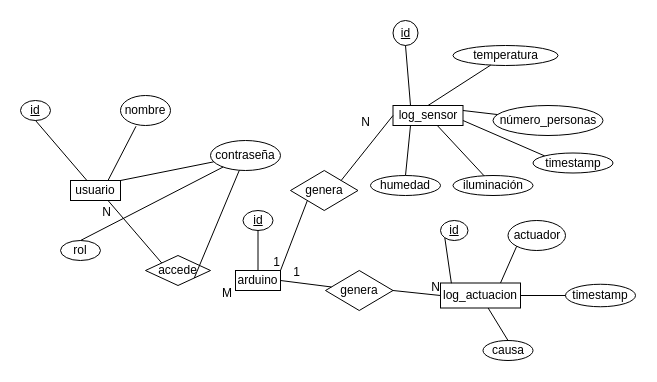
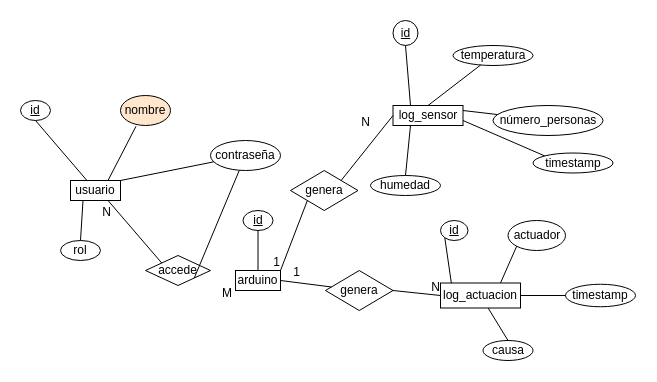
- <mxCell id="15" value="temperatura" style="ellipse;whiteSpace=wrap;html=1;align=center;" parent="1" vertex="1"><mxGeometry x="452.5" y="45" width="105" height="20" as="geometry" /></mxCell>
+ <mxCell id="15" value="temperatura" style="ellipse;whiteSpace=wrap;html=1;align=center;" parent="1" vertex="1"><mxGeometry x="452.5" y="45" width="80" height="20" as="geometry" /></mxCell>
- <mxCell id="3" value="nombre" style="ellipse;whiteSpace=wrap;html=1;align=center;" parent="1" vertex="1"><mxGeometry x="120" y="95" width="50" height="30" as="geometry" /></mxCell>
+ <mxCell id="3" value="nombre" style="ellipse;whiteSpace=wrap;html=1;align=center;fillColor=#ffe6cc;" parent="1" vertex="1"><mxGeometry x="120" y="95" width="50" height="30" as="geometry" /></mxCell>
- <mxCell id="22" value="" style="endArrow=none;html=1;rounded=0;" parent="1" source="21" target="14" edge="1"><mxGeometry relative="1" as="geometry"><mxPoint x="472.5" y="145" as="sourcePoint" /><mxPoint x="422.5" y="135" as="targetPoint" /></mxGeometry></mxCell>
- <mxCell id="21" value="iluminación" style="ellipse;whiteSpace=wrap;html=1;align=center;" parent="1" vertex="1"><mxGeometry x="452.5" y="175" width="80" height="20" as="geometry" /></mxCell>
- <mxCell id="10" value="" style="endArrow=none;html=1;rounded=0;exitX=0.5;exitY=0;exitDx=0;exitDy=0;" parent="1" source="6" target="5" edge="1"><mxGeometry relative="1" as="geometry"><mxPoint x="300" y="180" as="sourcePoint" /><mxPoint x="460" y="180" as="targetPoint" /></mxGeometry></mxCell>
+ <mxCell id="10" value="" style="endArrow=none;html=1;rounded=0;exitX=0.5;exitY=0;exitDx=0;exitDy=0;entryX=0.25;entryY=1;entryDx=0;entryDy=0;" parent="1" source="6" target="2" edge="1"><mxGeometry relative="1" as="geometry"><mxPoint x="300" y="180" as="sourcePoint" /><mxPoint x="460" y="180" as="targetPoint" /></mxGeometry></mxCell>
